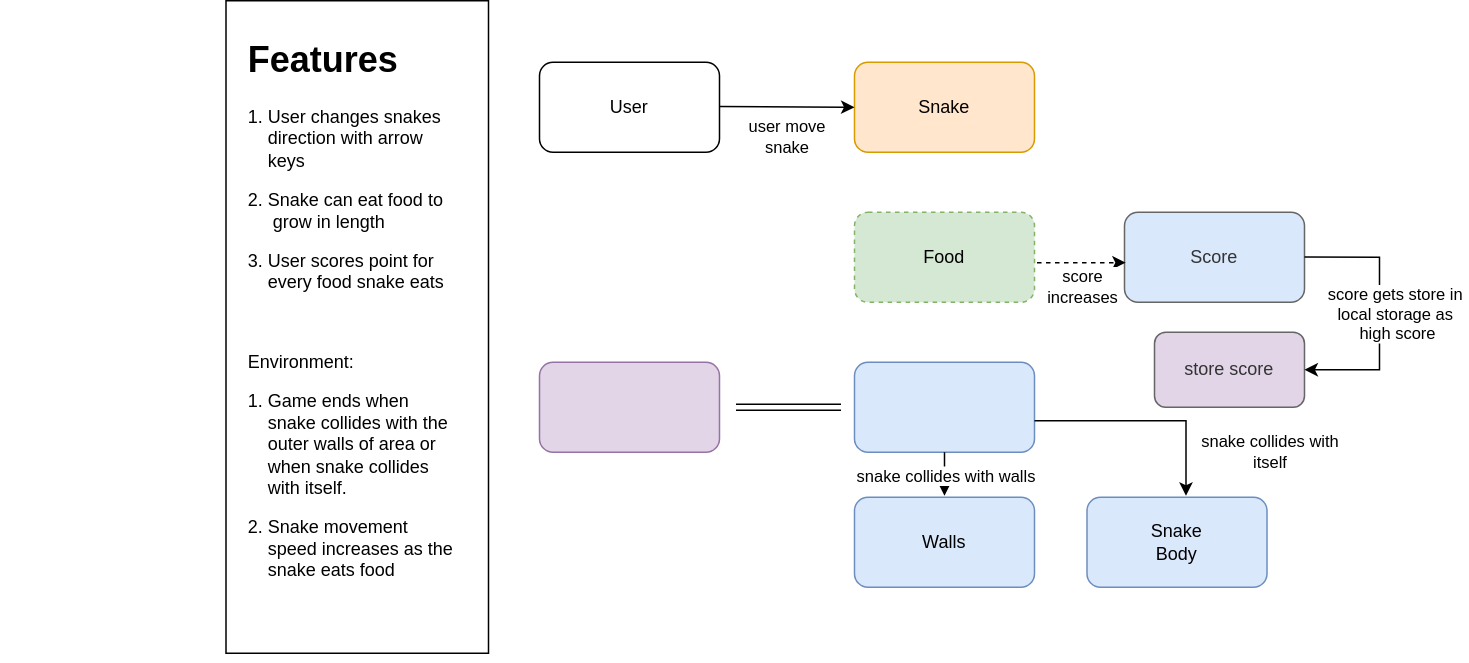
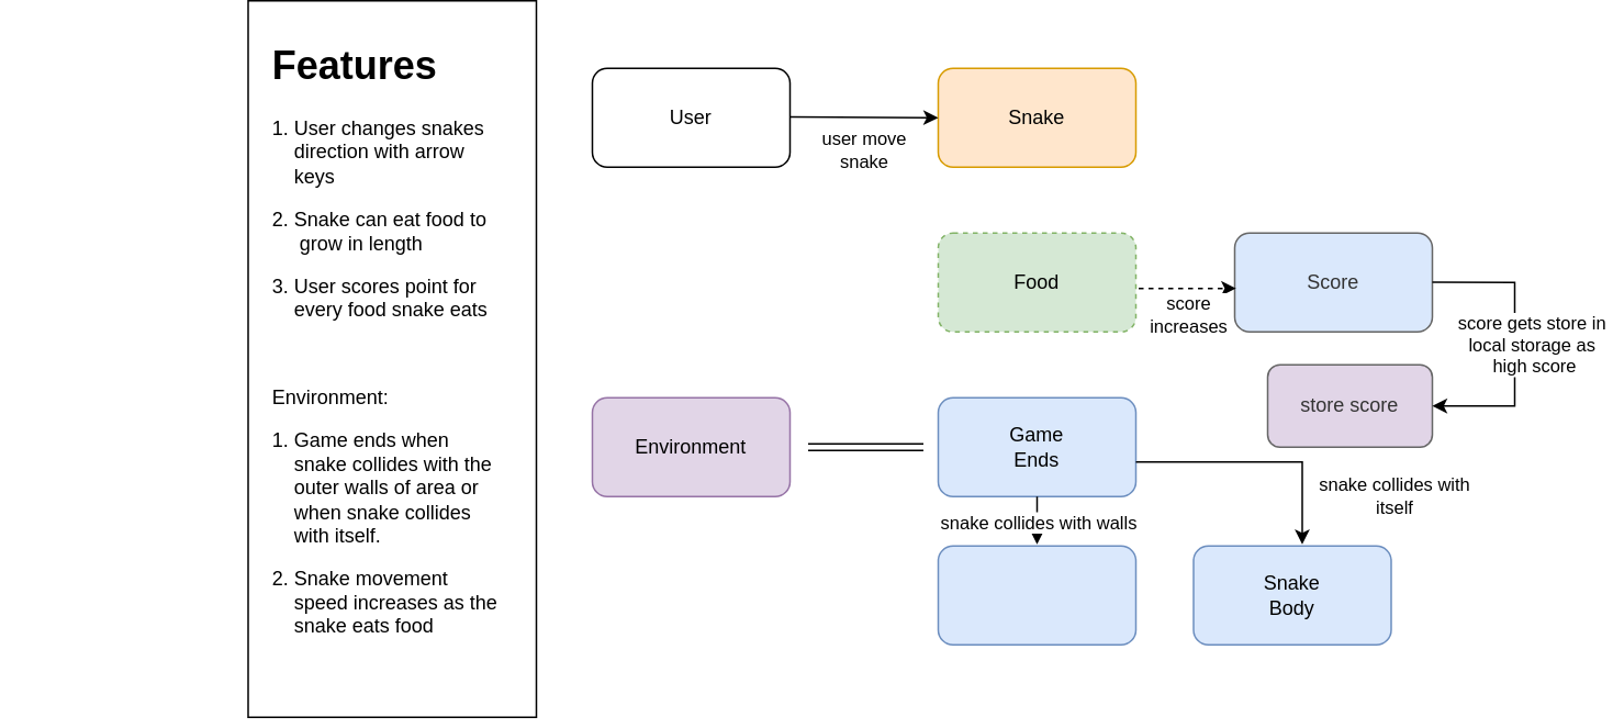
+ <mxCell id="11" value="Environment" style="text;html=1;strokeColor=none;fillColor=none;align=center;verticalAlign=middle;whiteSpace=wrap;rounded=0;" vertex="1" parent="1"><mxGeometry x="389" y="256" width="60" height="30" as="geometry" /></mxCell>
+ <mxCell id="13" value="Game Ends" style="text;html=1;strokeColor=none;fillColor=none;align=center;verticalAlign=middle;whiteSpace=wrap;rounded=0;" vertex="1" parent="1"><mxGeometry x="599" y="256" width="60" height="30" as="geometry" /></mxCell>
- <mxCell id="15" value="Walls" style="text;html=1;strokeColor=none;fillColor=none;align=center;verticalAlign=middle;whiteSpace=wrap;rounded=0;" vertex="1" parent="1"><mxGeometry x="599" y="346" width="60" height="30" as="geometry" /></mxCell>
